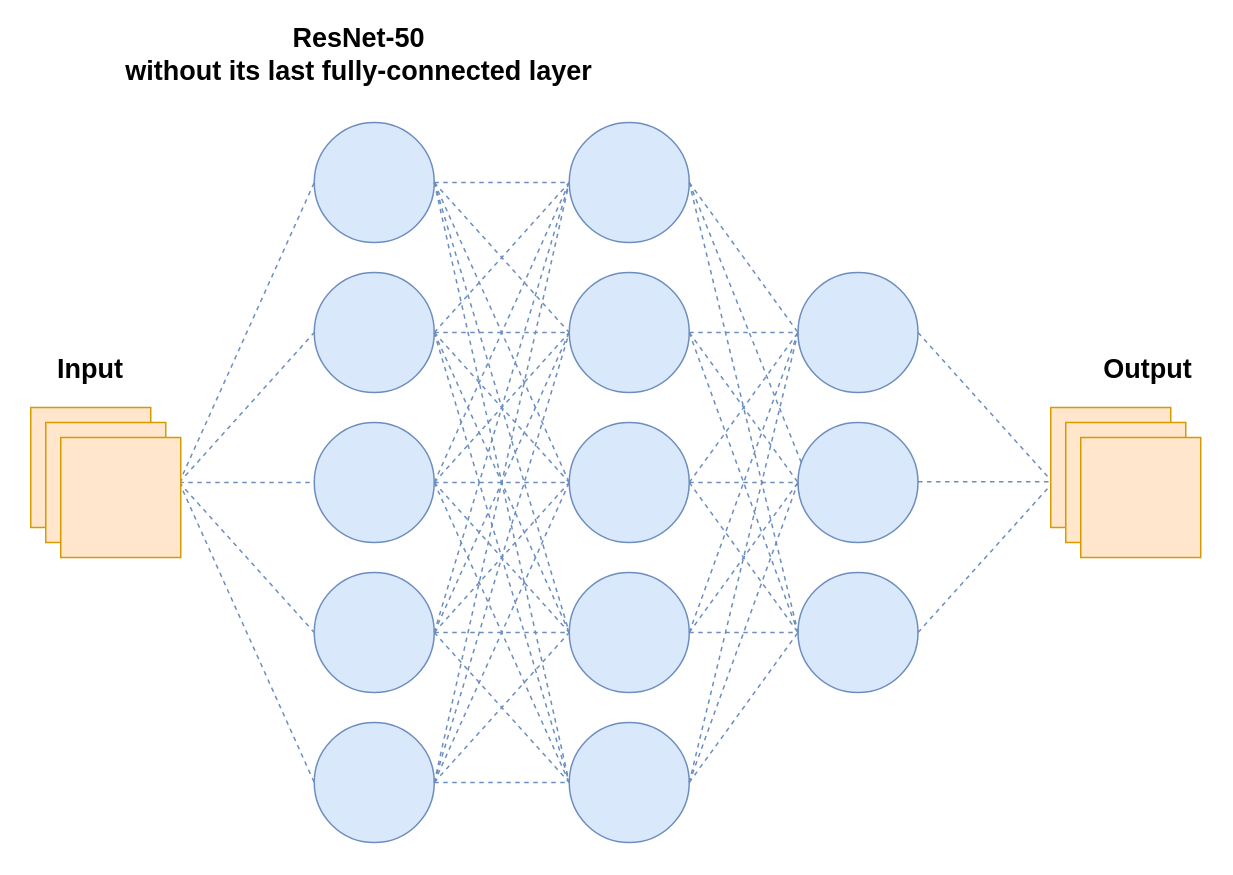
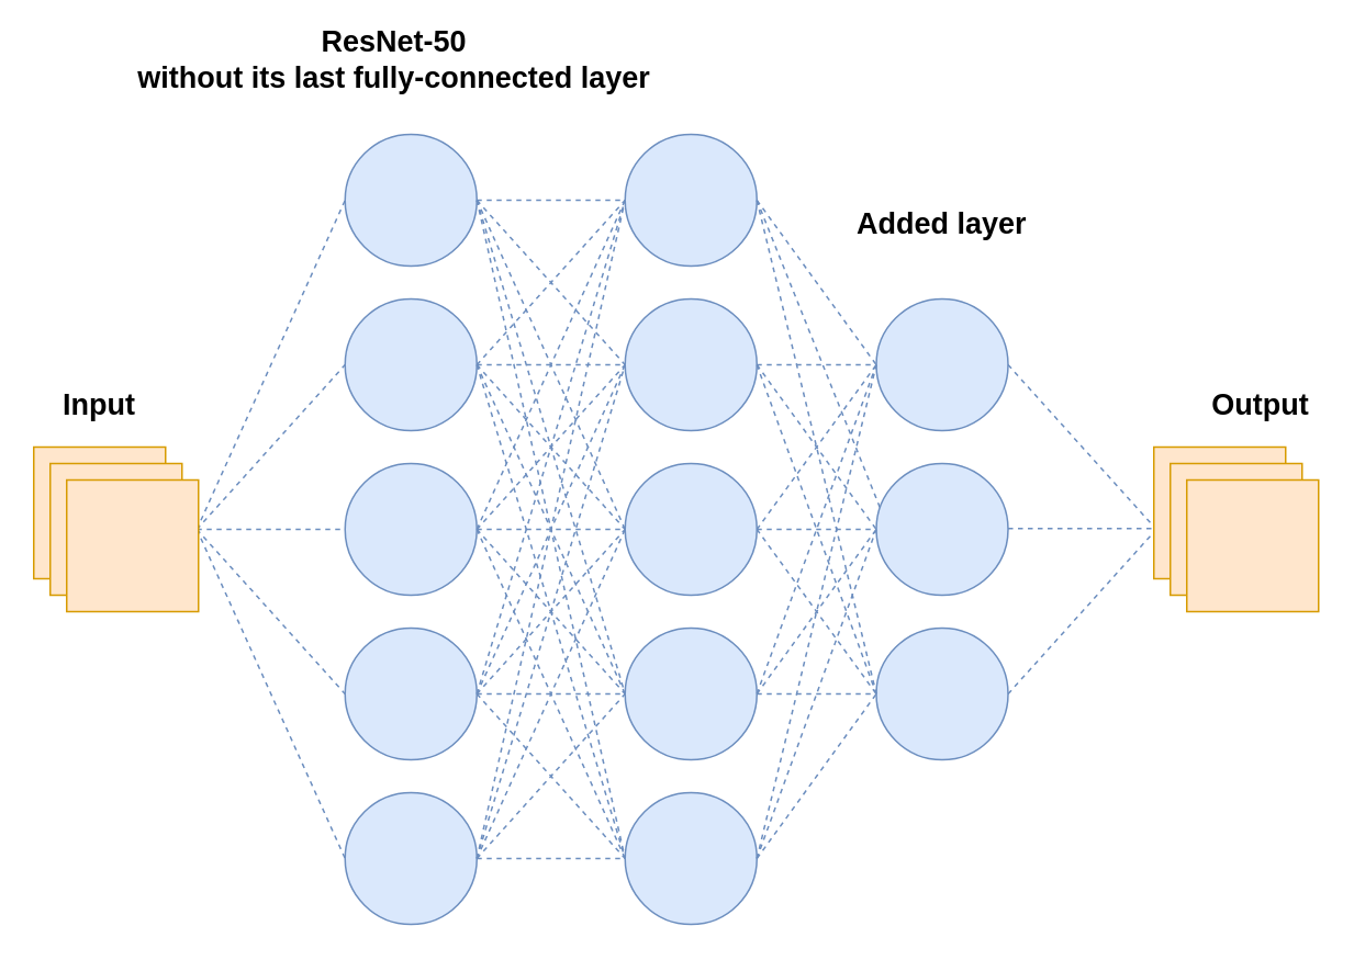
+ <mxCell id="50" value="&lt;h2&gt;Added layer&lt;/h2&gt;" style="text;html=1;align=center;verticalAlign=middle;whiteSpace=wrap;rounded=0;" parent="1" vertex="1"><mxGeometry x="499" y="120" width="145" height="30" as="geometry" /></mxCell>
